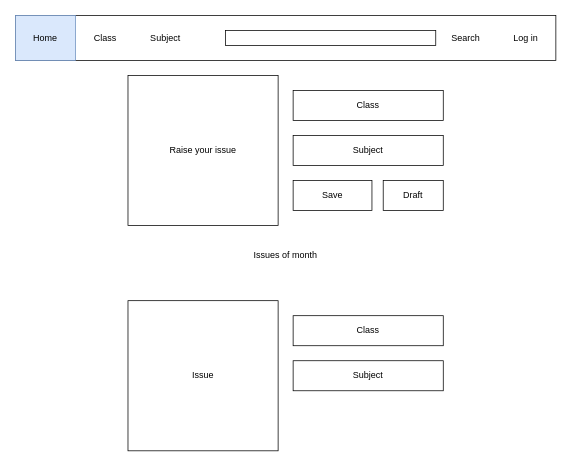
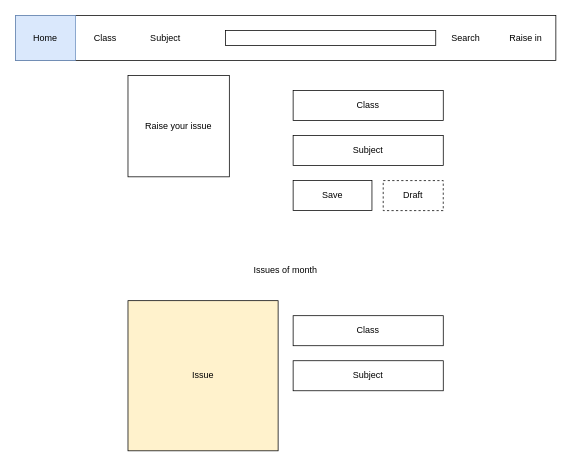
- <mxCell id="8" value="Log in" style="text;html=1;strokeColor=none;fillColor=none;align=center;verticalAlign=middle;whiteSpace=wrap;rounded=0;" vertex="1" parent="1"><mxGeometry x="660" y="20" width="80" height="60" as="geometry" /></mxCell>
+ <mxCell id="8" value="Raise in" style="text;html=1;strokeColor=none;fillColor=none;align=center;verticalAlign=middle;whiteSpace=wrap;rounded=0;" vertex="1" parent="1"><mxGeometry x="660" y="20" width="80" height="60" as="geometry" /></mxCell>
- <mxCell id="9" value="Raise your issue" style="whiteSpace=wrap;html=1;aspect=fixed;" vertex="1" parent="1"><mxGeometry x="170" y="100" width="200" height="200" as="geometry" /></mxCell>
+ <mxCell id="9" value="Raise your issue" style="whiteSpace=wrap;html=1;aspect=fixed;" vertex="1" parent="1"><mxGeometry x="170" y="100" width="135" height="135" as="geometry" /></mxCell>
- <mxCell id="13" value="Draft" style="rounded=0;whiteSpace=wrap;html=1;" vertex="1" parent="1"><mxGeometry x="510" y="240" width="80" height="40" as="geometry" /></mxCell>
+ <mxCell id="13" value="Draft" style="rounded=0;whiteSpace=wrap;html=1;dashed=1;" vertex="1" parent="1"><mxGeometry x="510" y="240" width="80" height="40" as="geometry" /></mxCell>
- <mxCell id="14" value="Issues of month" style="text;html=1;strokeColor=none;fillColor=none;align=center;verticalAlign=middle;whiteSpace=wrap;rounded=0;" vertex="1" parent="1"><mxGeometry x="20" y="320" width="720" height="40" as="geometry" /></mxCell>
+ <mxCell id="14" value="Issues of month" style="text;html=1;strokeColor=none;fillColor=none;align=center;verticalAlign=middle;whiteSpace=wrap;rounded=0;" vertex="1" parent="1"><mxGeometry x="20" y="340" width="720" height="40" as="geometry" /></mxCell>
- <mxCell id="15" value="Issue" style="whiteSpace=wrap;html=1;aspect=fixed;" vertex="1" parent="1"><mxGeometry x="170" y="400" width="200" height="200" as="geometry" /></mxCell>
+ <mxCell id="15" value="Issue" style="whiteSpace=wrap;html=1;aspect=fixed;fillColor=#fff2cc;" vertex="1" parent="1"><mxGeometry x="170" y="400" width="200" height="200" as="geometry" /></mxCell>
